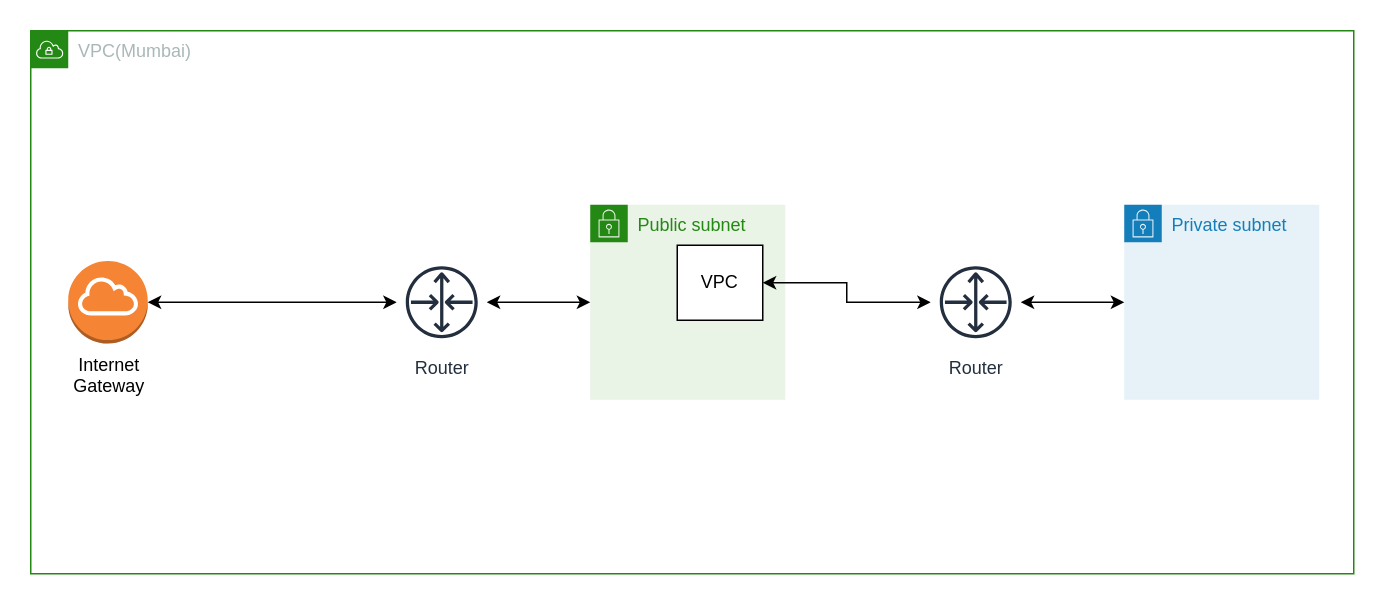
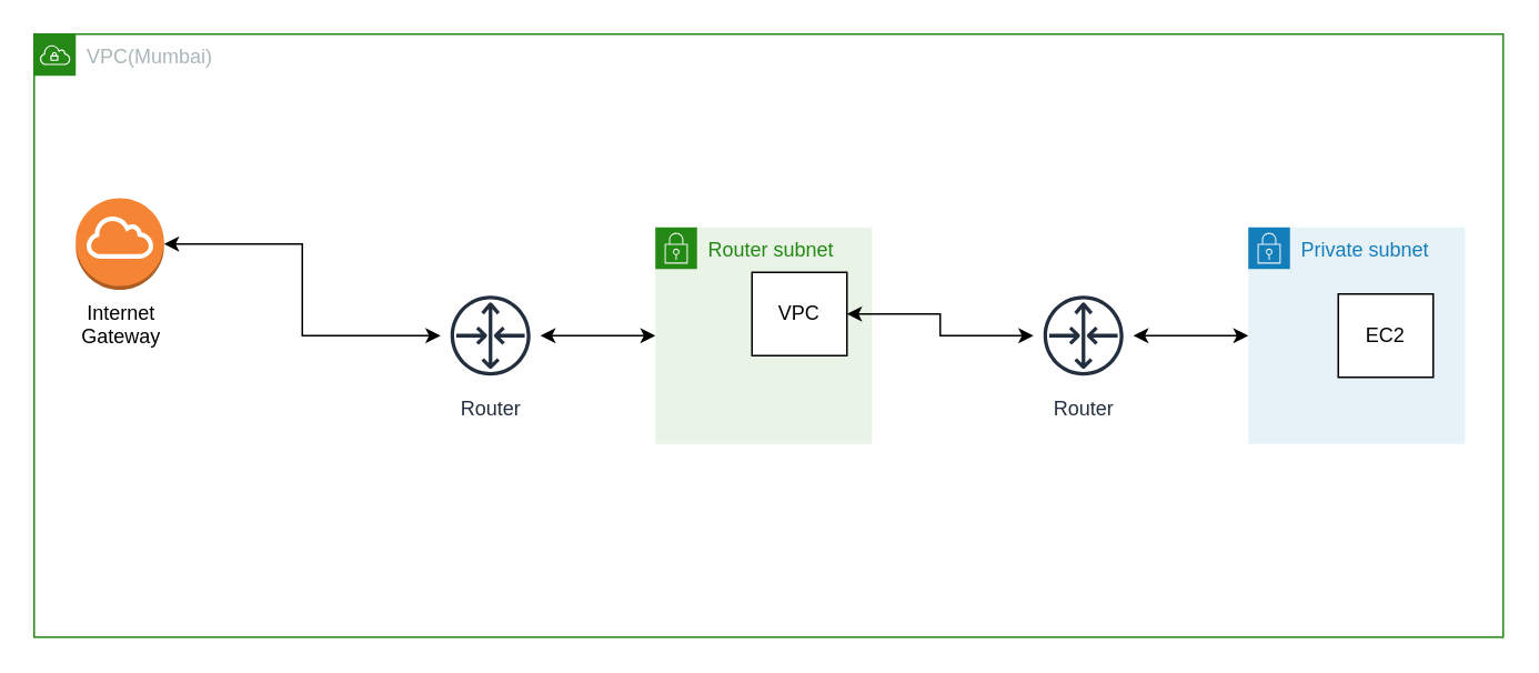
- <mxCell id="4" value="Public subnet" style="points=[[0,0],[0.25,0],[0.5,0],[0.75,0],[1,0],[1,0.25],[1,0.5],[1,0.75],[1,1],[0.75,1],[0.5,1],[0.25,1],[0,1],[0,0.75],[0,0.5],[0,0.25]];outlineConnect=0;gradientColor=none;html=1;whiteSpace=wrap;fontSize=12;fontStyle=0;shape=mxgraph.aws4.group;grIcon=mxgraph.aws4.group_security_group;grStroke=0;strokeColor=#248814;fillColor=#E9F3E6;verticalAlign=top;align=left;spacingLeft=30;fontColor=#248814;dashed=0;" vertex="1" parent="1"><mxGeometry x="393" y="136" width="130" height="130" as="geometry" /></mxCell>
+ <mxCell id="4" value="Router subnet" style="points=[[0,0],[0.25,0],[0.5,0],[0.75,0],[1,0],[1,0.25],[1,0.5],[1,0.75],[1,1],[0.75,1],[0.5,1],[0.25,1],[0,1],[0,0.75],[0,0.5],[0,0.25]];outlineConnect=0;gradientColor=none;html=1;whiteSpace=wrap;fontSize=12;fontStyle=0;shape=mxgraph.aws4.group;grIcon=mxgraph.aws4.group_security_group;grStroke=0;strokeColor=#248814;fillColor=#E9F3E6;verticalAlign=top;align=left;spacingLeft=30;fontColor=#248814;dashed=0;" vertex="1" parent="1"><mxGeometry x="393" y="136" width="130" height="130" as="geometry" /></mxCell>
- <mxCell id="12" value="Internet&lt;br&gt;Gateway" style="outlineConnect=0;dashed=0;verticalLabelPosition=bottom;verticalAlign=top;align=center;html=1;shape=mxgraph.aws3.internet_gateway;fillColor=#F58534;gradientColor=none;" vertex="1" parent="1"><mxGeometry x="45" y="173.5" width="53" height="55" as="geometry" /></mxCell>
+ <mxCell id="12" value="Internet&lt;br&gt;Gateway" style="outlineConnect=0;dashed=0;verticalLabelPosition=bottom;verticalAlign=top;align=center;html=1;shape=mxgraph.aws3.internet_gateway;fillColor=#F58534;gradientColor=none;" vertex="1" parent="1"><mxGeometry x="45" y="118.5" width="53" height="55" as="geometry" /></mxCell>
+ <mxCell id="13" value="EC2" style="rounded=0;whiteSpace=wrap;html=1;" vertex="1" parent="1"><mxGeometry x="803" y="176" width="57" height="50" as="geometry" /></mxCell>
